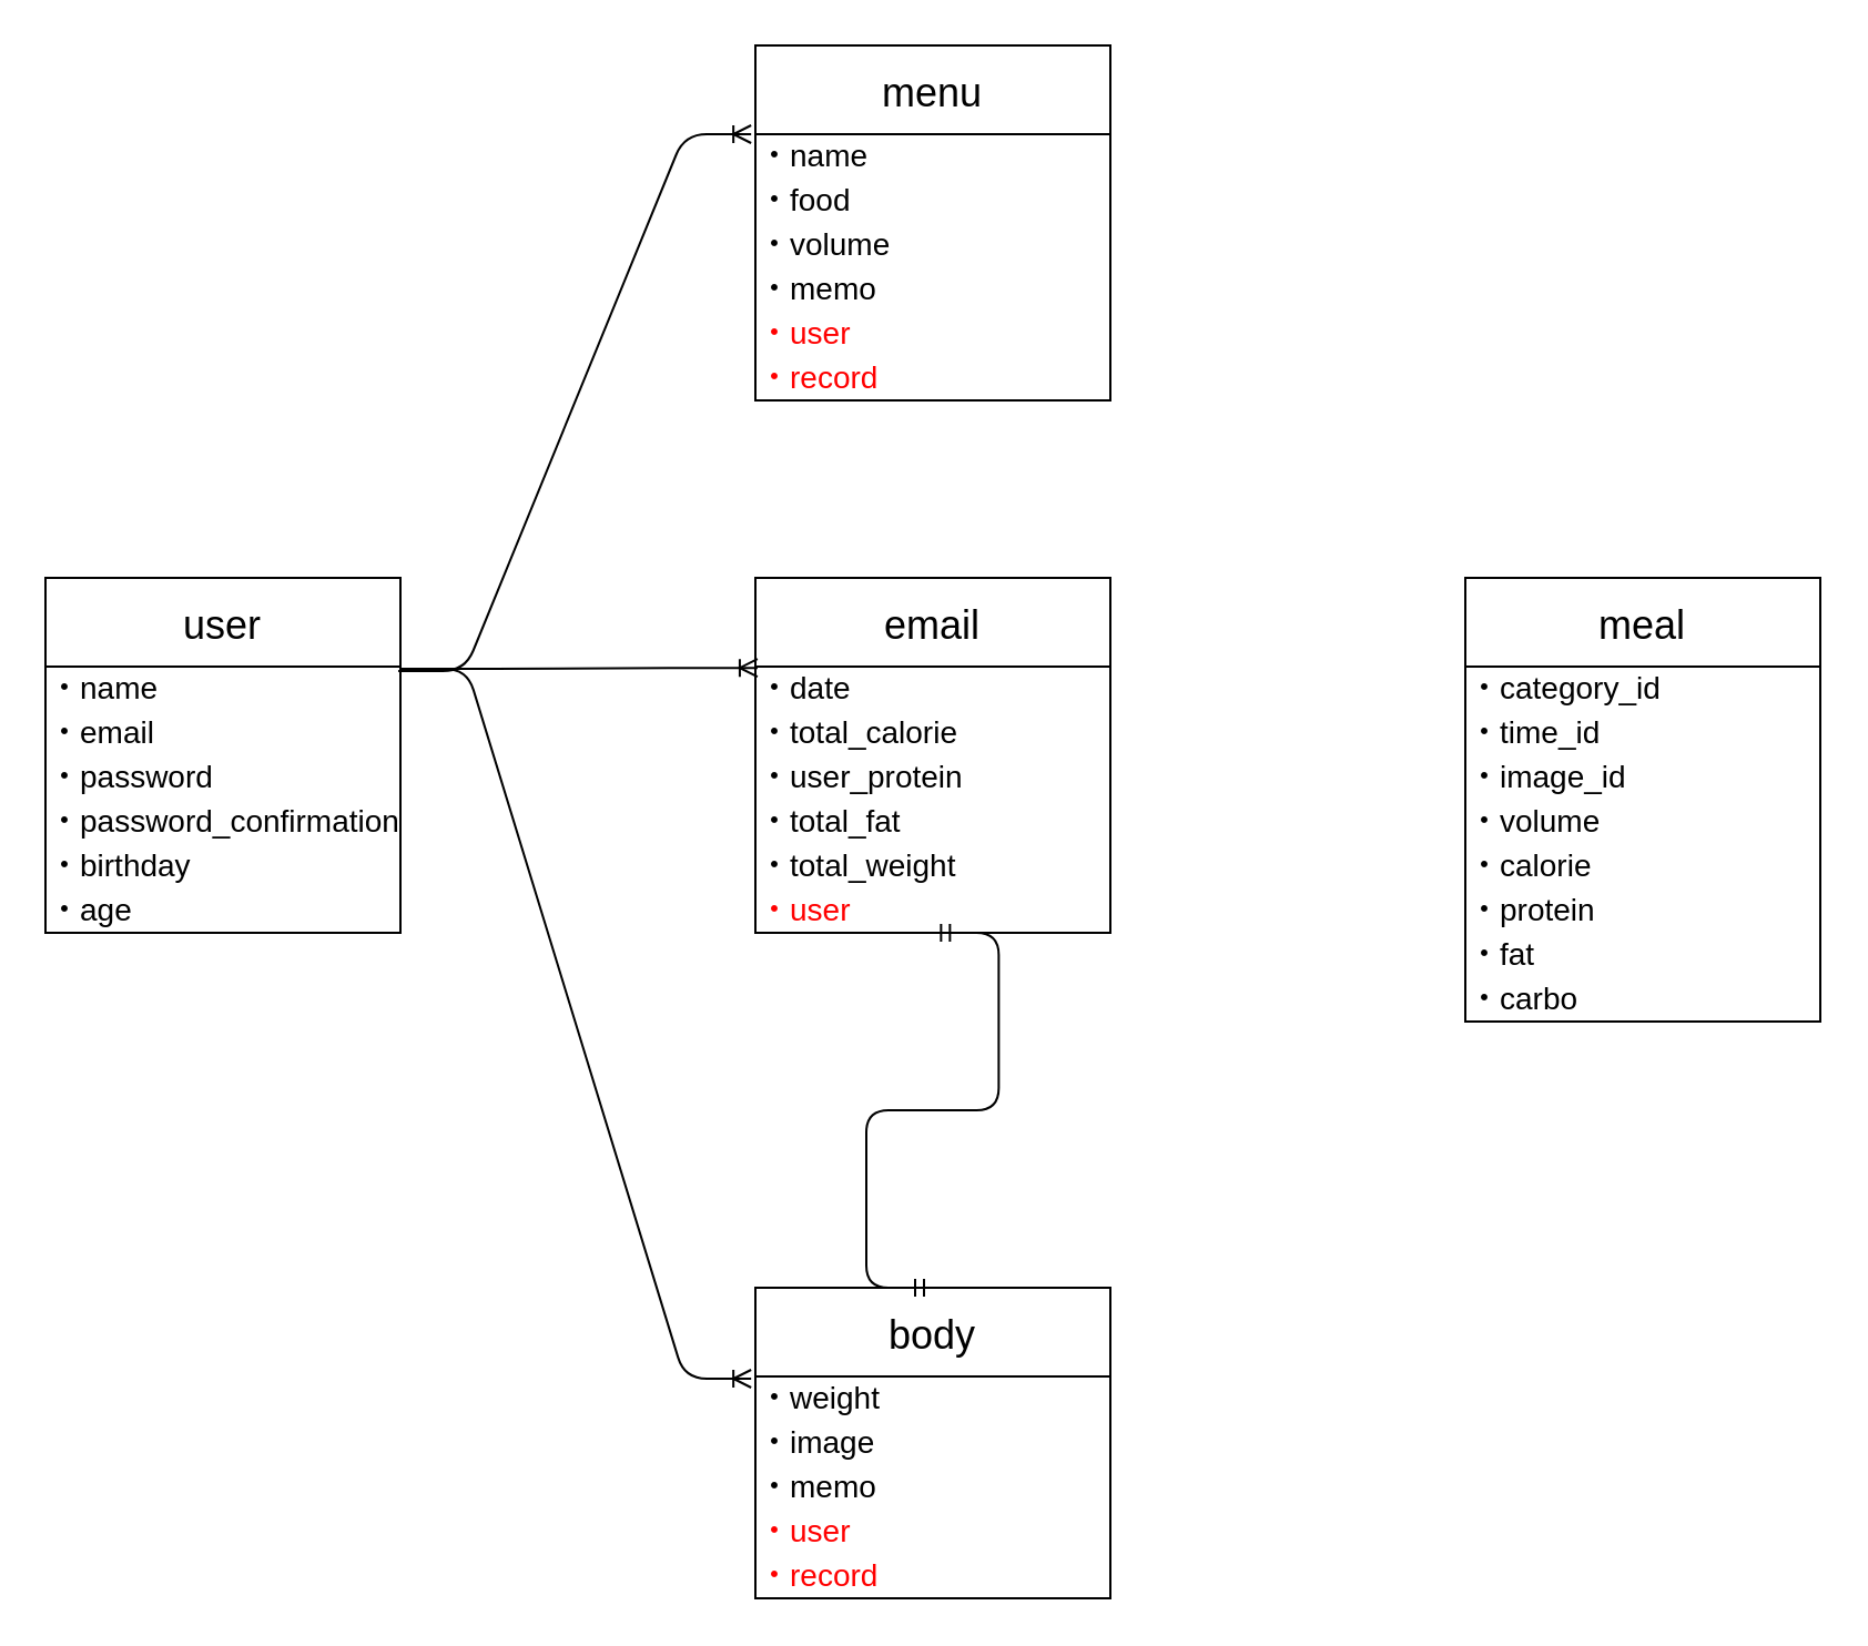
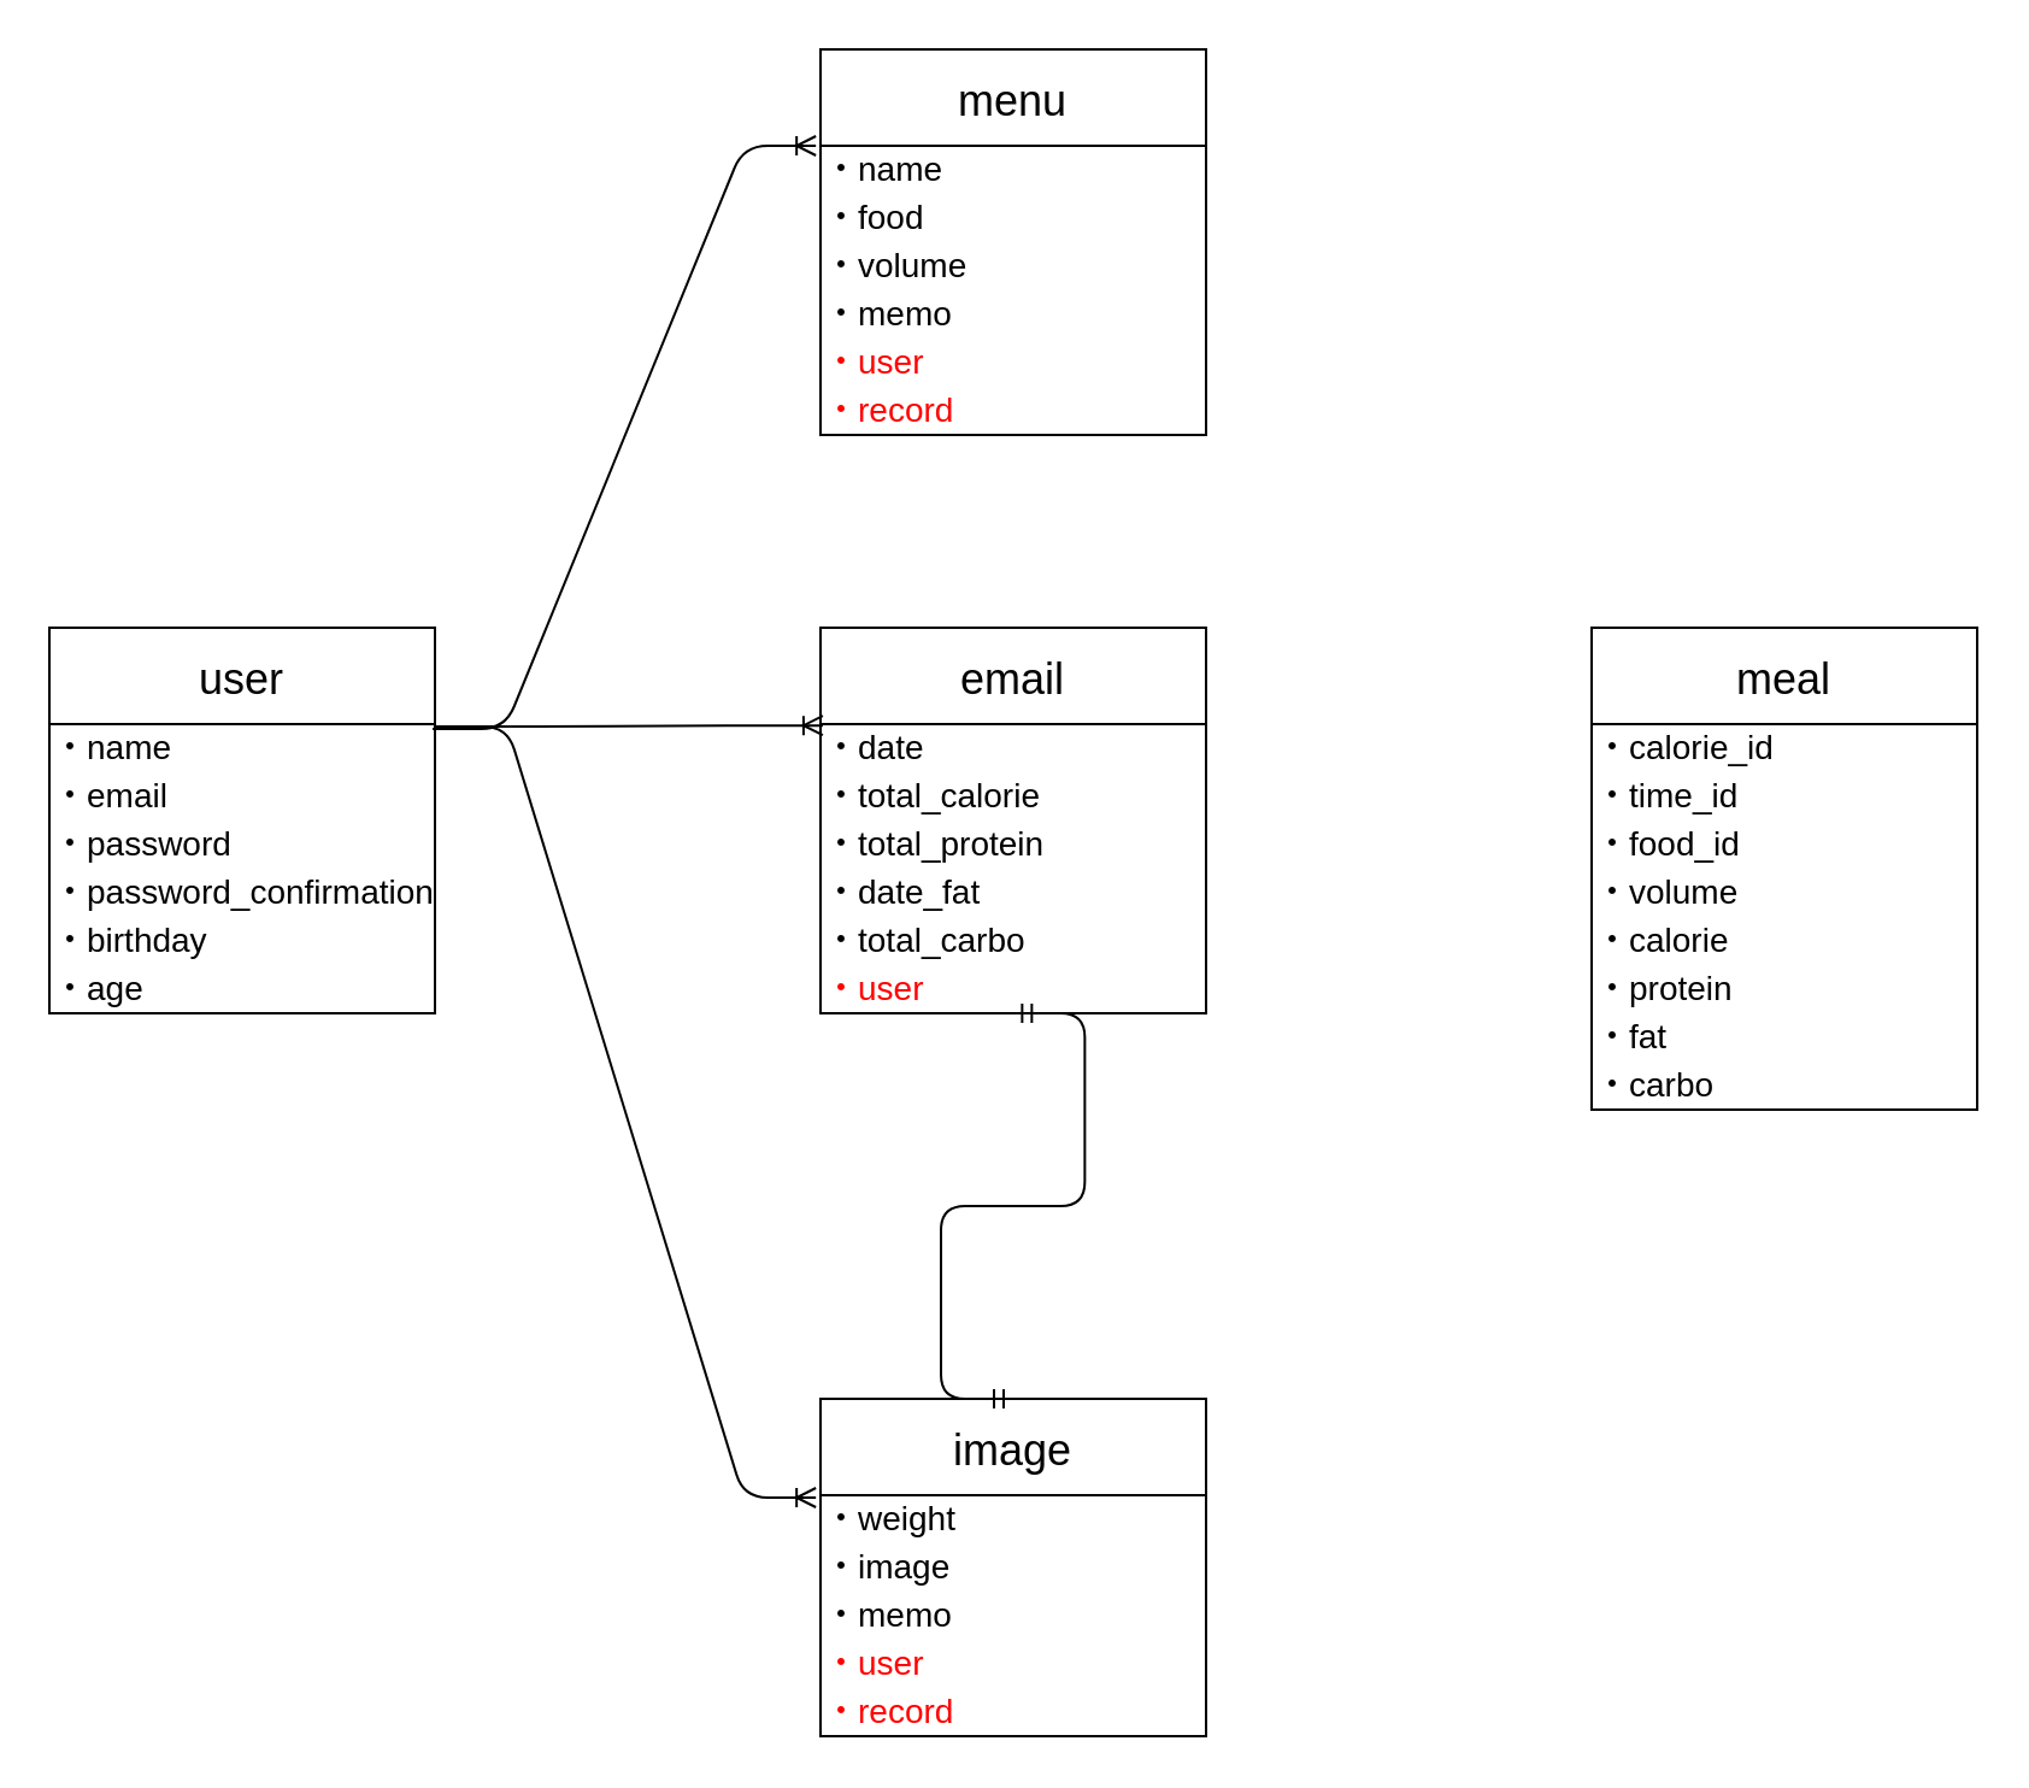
- <mxCell id="16" value="・category_id" style="text;html=1;align=left;verticalAlign=middle;resizable=0;points=[];autosize=1;strokeColor=none;fillColor=none;fontSize=14;" parent="15" vertex="1"><mxGeometry y="40" width="160" height="20" as="geometry" /></mxCell>
+ <mxCell id="16" value="・calorie_id" style="text;html=1;align=left;verticalAlign=middle;resizable=0;points=[];autosize=1;strokeColor=none;fillColor=none;fontSize=14;" parent="15" vertex="1"><mxGeometry y="40" width="160" height="20" as="geometry" /></mxCell>
- <mxCell id="38" value="・user_protein" style="text;html=1;align=left;verticalAlign=middle;resizable=0;points=[];autosize=1;strokeColor=none;fillColor=none;fontSize=14;" parent="35" vertex="1"><mxGeometry y="80" width="160" height="20" as="geometry" /></mxCell>
+ <mxCell id="38" value="・total_protein" style="text;html=1;align=left;verticalAlign=middle;resizable=0;points=[];autosize=1;strokeColor=none;fillColor=none;fontSize=14;" parent="35" vertex="1"><mxGeometry y="80" width="160" height="20" as="geometry" /></mxCell>
- <mxCell id="18" value="・image_id" style="text;html=1;align=left;verticalAlign=middle;resizable=0;points=[];autosize=1;strokeColor=none;fillColor=none;fontSize=14;" parent="15" vertex="1"><mxGeometry y="80" width="160" height="20" as="geometry" /></mxCell>
+ <mxCell id="18" value="・food_id" style="text;html=1;align=left;verticalAlign=middle;resizable=0;points=[];autosize=1;strokeColor=none;fillColor=none;fontSize=14;" parent="15" vertex="1"><mxGeometry y="80" width="160" height="20" as="geometry" /></mxCell>
- <mxCell id="39" value="・total_fat" style="text;html=1;align=left;verticalAlign=middle;resizable=0;points=[];autosize=1;strokeColor=none;fillColor=none;fontSize=14;" parent="35" vertex="1"><mxGeometry y="100" width="160" height="20" as="geometry" /></mxCell>
+ <mxCell id="39" value="・date_fat" style="text;html=1;align=left;verticalAlign=middle;resizable=0;points=[];autosize=1;strokeColor=none;fillColor=none;fontSize=14;" parent="35" vertex="1"><mxGeometry y="100" width="160" height="20" as="geometry" /></mxCell>
- <mxCell id="40" value="・total_weight" style="text;html=1;align=left;verticalAlign=middle;resizable=0;points=[];autosize=1;strokeColor=none;fillColor=none;fontSize=14;" parent="35" vertex="1"><mxGeometry y="120" width="160" height="20" as="geometry" /></mxCell>
+ <mxCell id="40" value="・total_carbo" style="text;html=1;align=left;verticalAlign=middle;resizable=0;points=[];autosize=1;strokeColor=none;fillColor=none;fontSize=14;" parent="35" vertex="1"><mxGeometry y="120" width="160" height="20" as="geometry" /></mxCell>
- <mxCell id="9" value="body" style="swimlane;fontStyle=0;childLayout=stackLayout;horizontal=1;startSize=40;horizontalStack=0;resizeParent=1;resizeParentMax=0;resizeLast=0;collapsible=1;marginBottom=0;align=center;fontSize=18;fillColor=none;" parent="1" vertex="1"><mxGeometry x="340" y="580" width="160" height="140" as="geometry"><mxRectangle x="240" y="240" width="60" height="26" as="alternateBounds" /></mxGeometry></mxCell>
+ <mxCell id="9" value="image" style="swimlane;fontStyle=0;childLayout=stackLayout;horizontal=1;startSize=40;horizontalStack=0;resizeParent=1;resizeParentMax=0;resizeLast=0;collapsible=1;marginBottom=0;align=center;fontSize=18;fillColor=none;" parent="1" vertex="1"><mxGeometry x="340" y="580" width="160" height="140" as="geometry"><mxRectangle x="240" y="240" width="60" height="26" as="alternateBounds" /></mxGeometry></mxCell>
